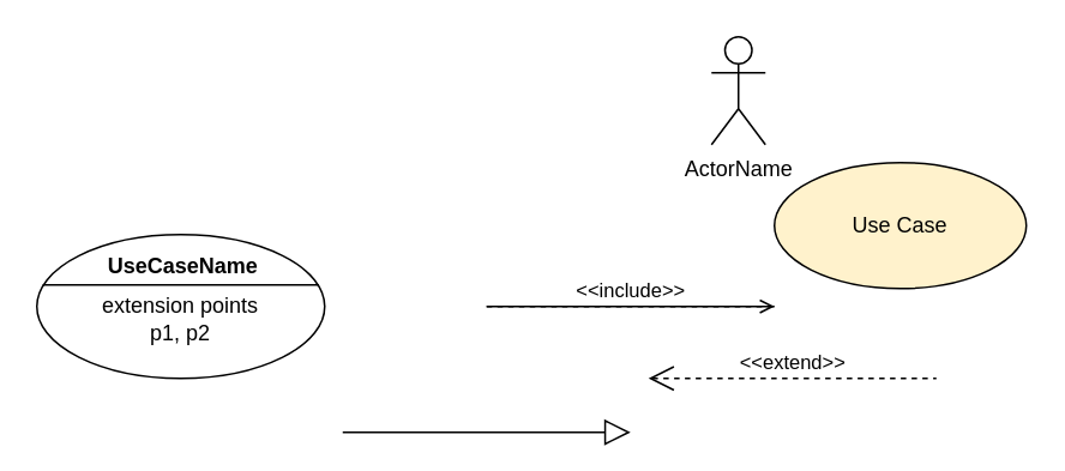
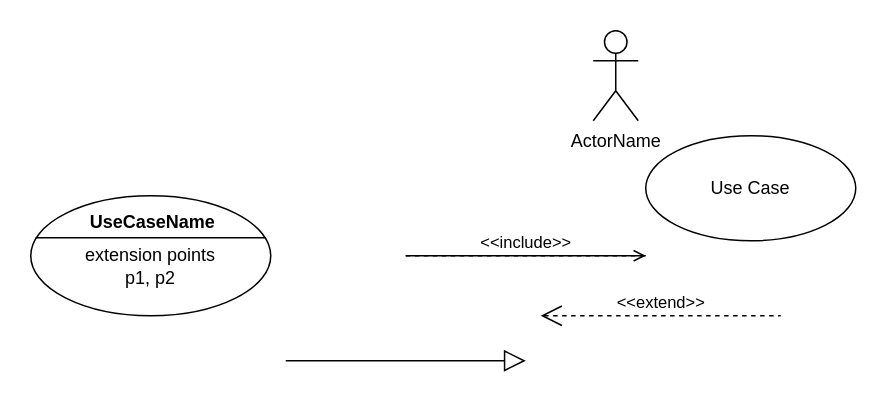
- <mxCell id="2" value="Use Case" style="ellipse;whiteSpace=wrap;html=1;fillColor=#fff2cc;" vertex="1" parent="1"><mxGeometry x="430" y="90" width="140" height="70" as="geometry" /></mxCell>
+ <mxCell id="2" value="Use Case" style="ellipse;whiteSpace=wrap;html=1;" vertex="1" parent="1"><mxGeometry x="430" y="90" width="140" height="70" as="geometry" /></mxCell>
